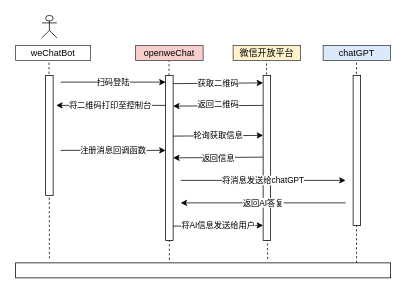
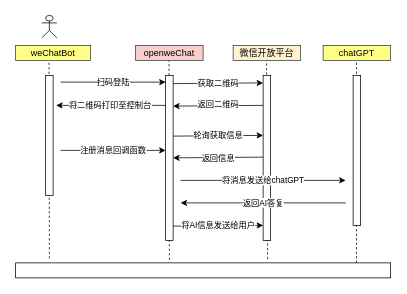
- <mxCell id="7" value="weChatBot" style="rounded=0;whiteSpace=wrap;html=1;fillColor=#ffffff;strokeColor=#36393d;" parent="1" vertex="1"><mxGeometry x="20" y="60" width="100" height="20" as="geometry" /></mxCell>
+ <mxCell id="7" value="weChatBot" style="rounded=0;whiteSpace=wrap;html=1;fillColor=#ffff88;strokeColor=#36393d;" parent="1" vertex="1"><mxGeometry x="20" y="60" width="100" height="20" as="geometry" /></mxCell>
- <mxCell id="17" value="&lt;font color=&quot;#000000&quot;&gt;chatGPT&lt;/font&gt;" style="rounded=0;whiteSpace=wrap;html=1;fillColor=#dae8fc;strokeColor=#36393d;" parent="1" vertex="1"><mxGeometry x="430" y="60" width="90" height="20" as="geometry" /></mxCell>
+ <mxCell id="17" value="&lt;font color=&quot;#000000&quot;&gt;chatGPT&lt;/font&gt;" style="rounded=0;whiteSpace=wrap;html=1;fillColor=#ffff88;strokeColor=#36393d;" parent="1" vertex="1"><mxGeometry x="430" y="60" width="90" height="20" as="geometry" /></mxCell>
